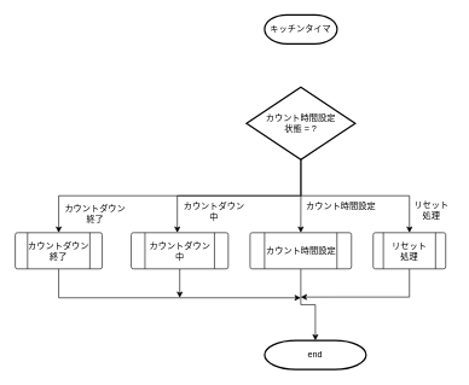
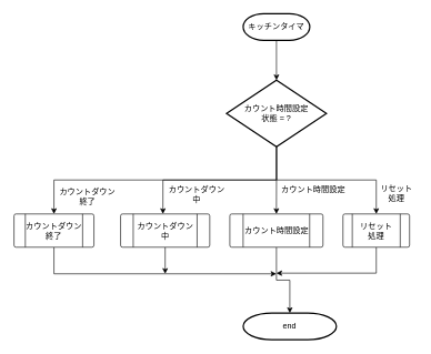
+ <mxCell id="13" value="" style="edgeStyle=orthogonalEdgeStyle;rounded=0;orthogonalLoop=1;jettySize=auto;html=1;entryX=0.5;entryY=0;entryDx=0;entryDy=0;entryPerimeter=0;" parent="1" source="14" target="6" edge="1"><mxGeometry relative="1" as="geometry"><mxPoint x="413.94" y="80" as="targetPoint" /></mxGeometry></mxCell>
